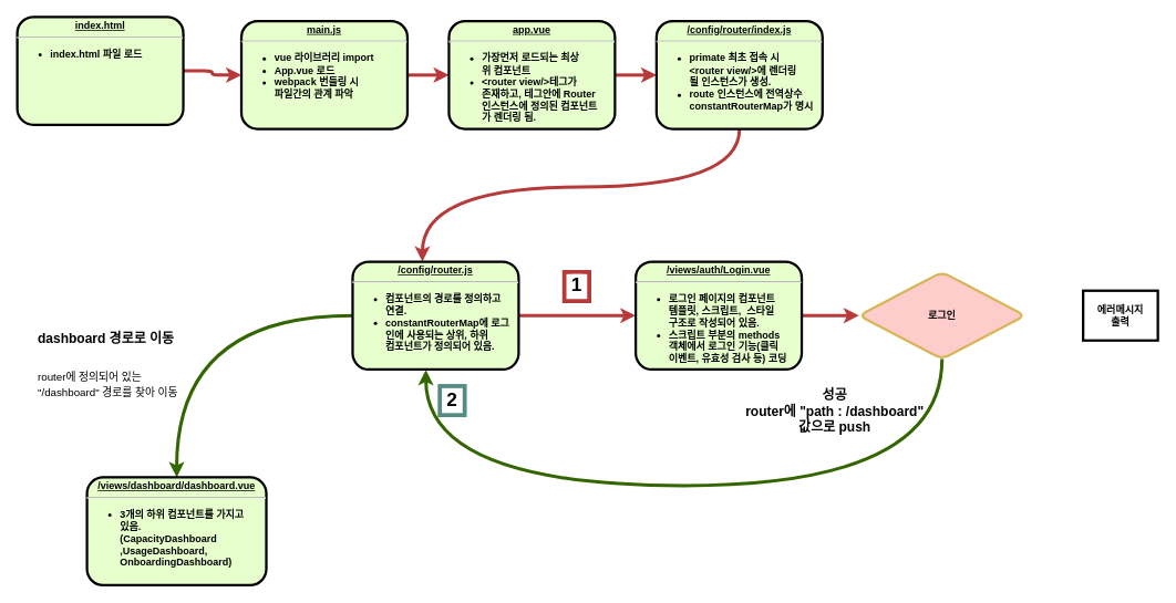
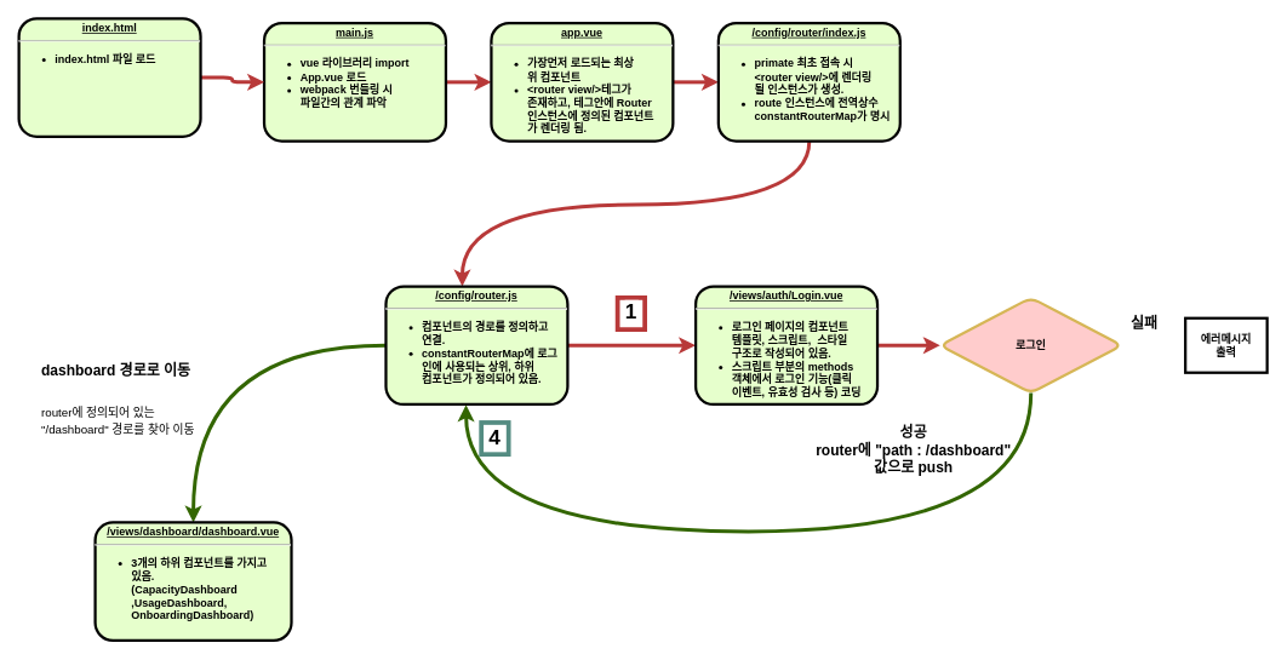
+ <mxCell id="17" value="실패" style="text;spacingTop=-5;align=center;fontStyle=1;fontSize=16;" vertex="1" parent="1"><mxGeometry x="1244" y="345" width="30" height="20" as="geometry" /></mxCell>
- <mxCell id="22" value="2" style="text;spacingTop=-5;align=center;fontStyle=1;fontSize=23;strokeColor=#548C82;strokeWidth=5;labelBorderColor=none;labelBackgroundColor=#ffffff;" vertex="1" parent="1"><mxGeometry x="529" y="465" width="30" height="35" as="geometry" /></mxCell>
+ <mxCell id="22" value="4" style="text;spacingTop=-5;align=center;fontStyle=1;fontSize=23;strokeColor=#548C82;strokeWidth=5;labelBorderColor=none;labelBackgroundColor=#ffffff;" vertex="1" parent="1"><mxGeometry x="529" y="465" width="30" height="35" as="geometry" /></mxCell>
